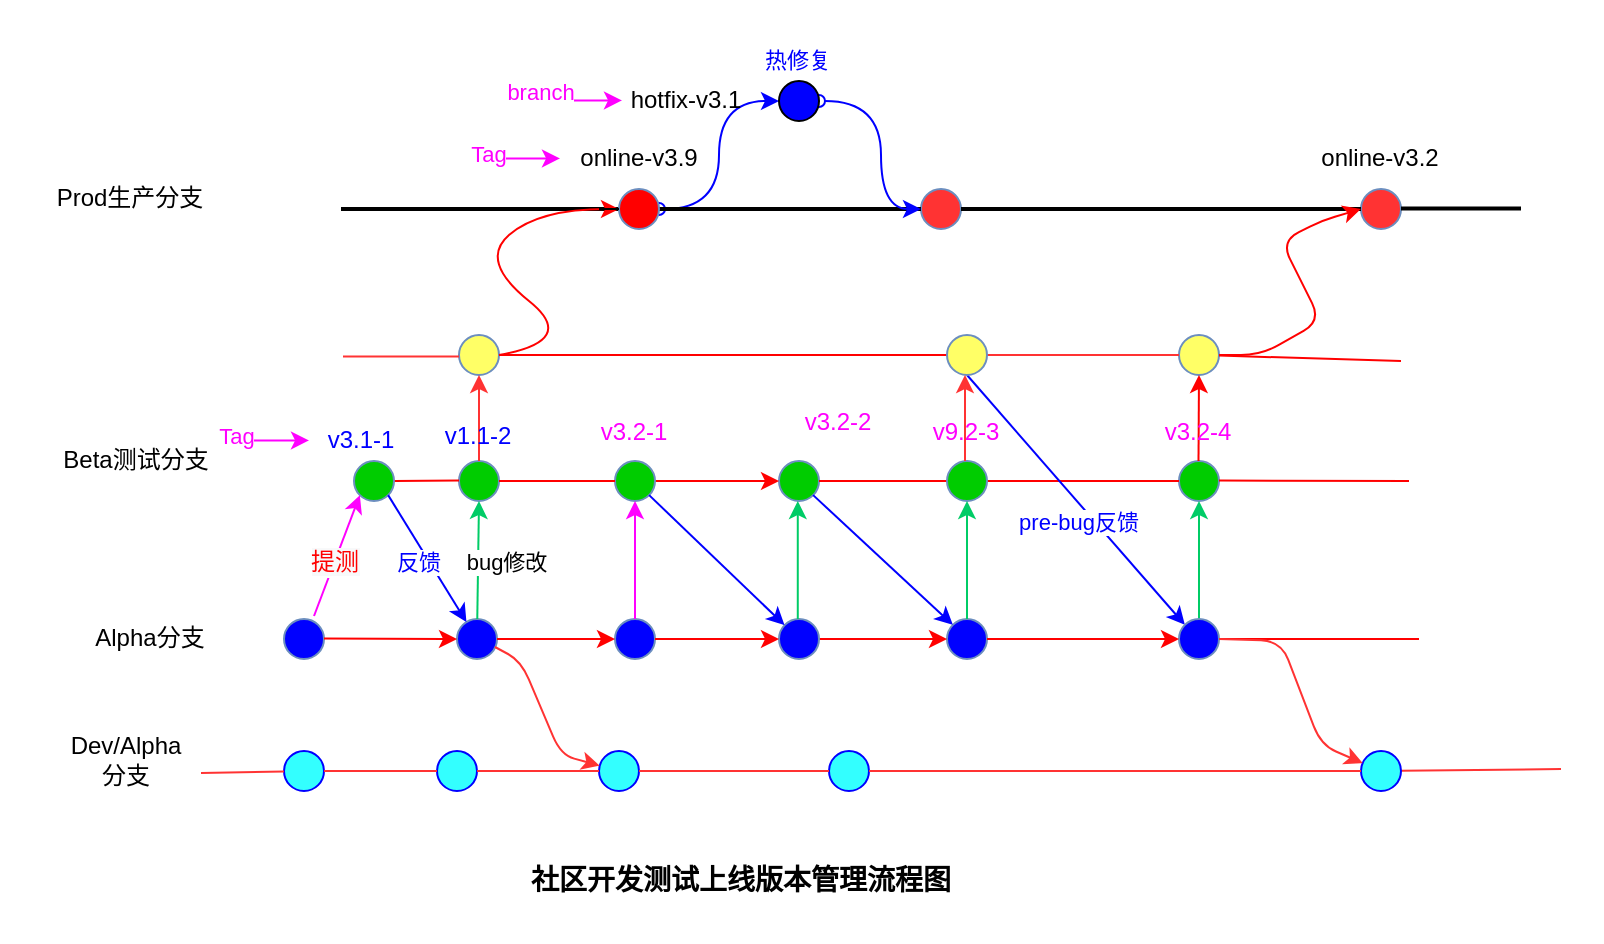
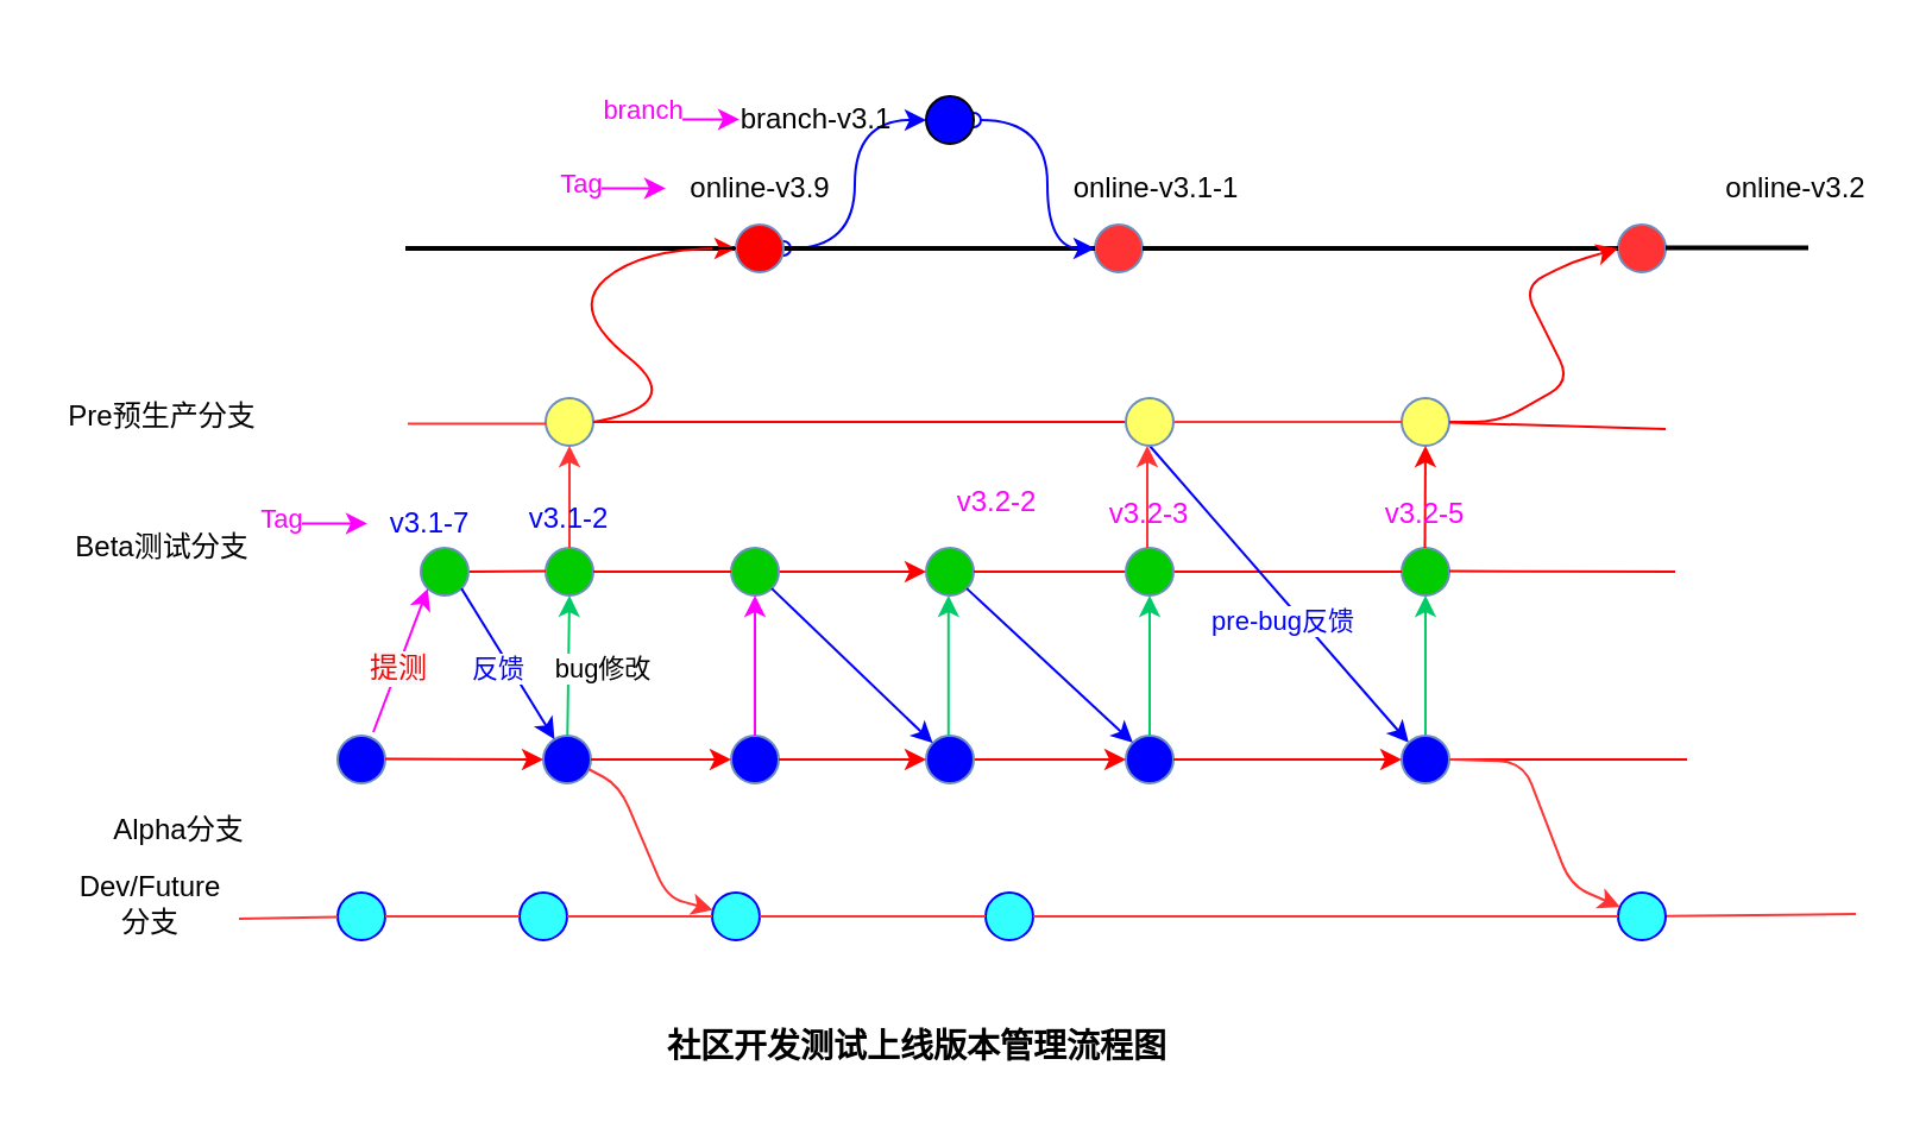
- <mxCell id="61" value="&lt;font color=&quot;#0000ff&quot; style=&quot;font-size: 11px&quot;&gt;热修复&lt;/font&gt;" style="text;html=1;strokeColor=none;fillColor=none;align=center;verticalAlign=middle;whiteSpace=wrap;rounded=0;" parent="1" vertex="1"><mxGeometry x="356" y="20" width="86" height="20" as="geometry" /></mxCell>
- <mxCell id="91" value="hotfix-v3.1" style="text;html=1;strokeColor=none;fillColor=none;align=center;verticalAlign=middle;whiteSpace=wrap;rounded=0;" parent="1" vertex="1"><mxGeometry x="297" y="40" width="92" height="20" as="geometry" /></mxCell>
+ <mxCell id="91" value="branch-v3.1" style="text;html=1;strokeColor=none;fillColor=none;align=center;verticalAlign=middle;whiteSpace=wrap;rounded=0;" parent="1" vertex="1"><mxGeometry x="297" y="40" width="92" height="20" as="geometry" /></mxCell>
+ <mxCell id="92" value="online-v3.1-1" style="text;html=1;strokeColor=none;fillColor=none;align=center;verticalAlign=middle;whiteSpace=wrap;rounded=0;" parent="1" vertex="1"><mxGeometry x="442" y="69" width="88" height="20" as="geometry" /></mxCell>
- <mxCell id="93" value="online-v3.2" style="text;html=1;strokeColor=none;fillColor=none;align=center;verticalAlign=middle;whiteSpace=wrap;rounded=0;" parent="1" vertex="1"><mxGeometry x="654.25" y="69" width="71.5" height="20" as="geometry" /></mxCell>
+ <mxCell id="93" value="online-v3.2" style="text;html=1;strokeColor=none;fillColor=none;align=center;verticalAlign=middle;whiteSpace=wrap;rounded=0;" parent="1" vertex="1"><mxGeometry x="719.25" y="69" width="71.5" height="20" as="geometry" /></mxCell>
- <mxCell id="18" value="Prod生产分支" style="text;html=1;strokeColor=none;fillColor=none;align=center;verticalAlign=middle;whiteSpace=wrap;rounded=0;" parent="17" vertex="1"><mxGeometry x="5" width="80" height="20" as="geometry" /></mxCell>
+ <mxCell id="16" value="Pre预生产分支" style="text;html=1;strokeColor=none;fillColor=none;align=center;verticalAlign=middle;whiteSpace=wrap;rounded=0;" parent="15" vertex="1"><mxGeometry width="90" height="20" as="geometry" /></mxCell>
- <mxCell id="68" value="&lt;font color=&quot;#ff00ff&quot;&gt;v3.2-1&lt;/font&gt;" style="text;html=1;strokeColor=none;fillColor=none;align=center;verticalAlign=middle;whiteSpace=wrap;rounded=0;" parent="1" vertex="1"><mxGeometry x="297" y="206" width="40" height="20" as="geometry" /></mxCell>
- <mxCell id="70" value="&lt;font color=&quot;#ff00ff&quot;&gt;v9.2-3&lt;/font&gt;" style="text;html=1;strokeColor=none;fillColor=none;align=center;verticalAlign=middle;whiteSpace=wrap;rounded=0;" parent="1" vertex="1"><mxGeometry x="463" y="206" width="40" height="20" as="geometry" /></mxCell>
+ <mxCell id="70" value="&lt;font color=&quot;#ff00ff&quot;&gt;v3.2-3&lt;/font&gt;" style="text;html=1;strokeColor=none;fillColor=none;align=center;verticalAlign=middle;whiteSpace=wrap;rounded=0;" parent="1" vertex="1"><mxGeometry x="463" y="206" width="40" height="20" as="geometry" /></mxCell>
- <mxCell id="64" value="&lt;font color=&quot;#ff00ff&quot;&gt;v3.2-4&lt;/font&gt;" style="text;html=1;strokeColor=none;fillColor=none;align=center;verticalAlign=middle;whiteSpace=wrap;rounded=0;" parent="1" vertex="1"><mxGeometry x="579" y="206" width="40" height="20" as="geometry" /></mxCell>
+ <mxCell id="64" value="&lt;font color=&quot;#ff00ff&quot;&gt;v3.2-5&lt;/font&gt;" style="text;html=1;strokeColor=none;fillColor=none;align=center;verticalAlign=middle;whiteSpace=wrap;rounded=0;" parent="1" vertex="1"><mxGeometry x="579" y="206" width="40" height="20" as="geometry" /></mxCell>
- <mxCell id="67" value="&lt;font color=&quot;#0000ff&quot;&gt;v1.1-2&lt;/font&gt;" style="text;html=1;strokeColor=none;fillColor=none;align=center;verticalAlign=middle;whiteSpace=wrap;rounded=0;" parent="1" vertex="1"><mxGeometry x="219" y="208" width="40" height="20" as="geometry" /></mxCell>
+ <mxCell id="67" value="&lt;font color=&quot;#0000ff&quot;&gt;v3.1-2&lt;/font&gt;" style="text;html=1;strokeColor=none;fillColor=none;align=center;verticalAlign=middle;whiteSpace=wrap;rounded=0;" parent="1" vertex="1"><mxGeometry x="219" y="208" width="40" height="20" as="geometry" /></mxCell>
- <mxCell id="60" value="&lt;font color=&quot;#0000ff&quot;&gt;v3.1-1&lt;/font&gt;" style="text;html=1;strokeColor=none;fillColor=none;align=center;verticalAlign=middle;whiteSpace=wrap;rounded=0;" parent="1" vertex="1"><mxGeometry x="141.5" y="210" width="76.5" height="20" as="geometry" /></mxCell>
+ <mxCell id="60" value="&lt;font color=&quot;#0000ff&quot;&gt;v3.1-7&lt;/font&gt;" style="text;html=1;strokeColor=none;fillColor=none;align=center;verticalAlign=middle;whiteSpace=wrap;rounded=0;" parent="1" vertex="1"><mxGeometry x="141.5" y="210" width="76.5" height="20" as="geometry" /></mxCell>
- <mxCell id="53" value="Alpha分支" style="text;html=1;strokeColor=none;fillColor=none;align=center;verticalAlign=middle;whiteSpace=wrap;rounded=0;" parent="1" vertex="1"><mxGeometry x="45" y="309" width="60" height="20" as="geometry" /></mxCell>
+ <mxCell id="53" value="Alpha分支" style="text;html=1;strokeColor=none;fillColor=none;align=center;verticalAlign=middle;whiteSpace=wrap;rounded=0;" parent="1" vertex="1"><mxGeometry x="45" y="339" width="60" height="20" as="geometry" /></mxCell>
- <mxCell id="87" value="Dev/Alpha分支" style="text;html=1;strokeColor=none;fillColor=none;align=center;verticalAlign=middle;whiteSpace=wrap;rounded=0;" parent="1" vertex="1"><mxGeometry x="32.5" y="370" width="60" height="20" as="geometry" /></mxCell>
+ <mxCell id="87" value="Dev/Future分支" style="text;html=1;strokeColor=none;fillColor=none;align=center;verticalAlign=middle;whiteSpace=wrap;rounded=0;" parent="1" vertex="1"><mxGeometry x="32.5" y="370" width="60" height="20" as="geometry" /></mxCell>
- <mxCell id="97" value="&lt;b&gt;&lt;font color=&quot;#000000&quot; style=&quot;font-size: 14px&quot;&gt;社区开发测试上线版本管理流程图&lt;/font&gt;&lt;/b&gt;" style="text;html=1;strokeColor=none;fillColor=none;align=center;verticalAlign=middle;whiteSpace=wrap;rounded=0;fontColor=#0000FF;" parent="1" vertex="1"><mxGeometry x="259" y="430" width="223" height="20" as="geometry" /></mxCell>
+ <mxCell id="97" value="&lt;b&gt;&lt;font color=&quot;#000000&quot; style=&quot;font-size: 14px&quot;&gt;社区开发测试上线版本管理流程图&lt;/font&gt;&lt;/b&gt;" style="text;html=1;strokeColor=none;fillColor=none;align=center;verticalAlign=middle;whiteSpace=wrap;rounded=0;fontColor=#0000FF;" parent="1" vertex="1"><mxGeometry x="274" y="430" width="223" height="20" as="geometry" /></mxCell>
